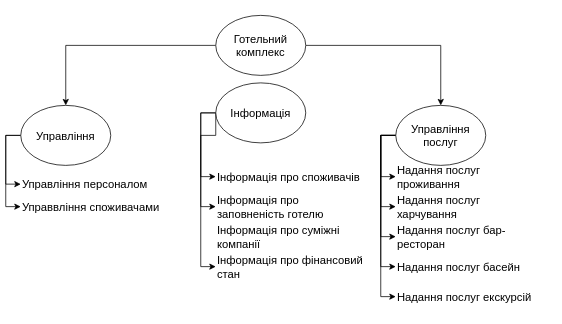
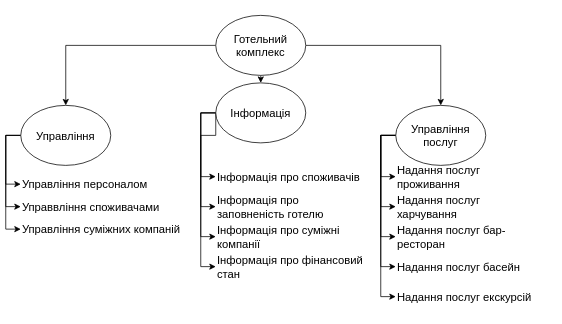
+ <mxCell id="3" style="edgeStyle=orthogonalEdgeStyle;rounded=0;orthogonalLoop=1;jettySize=auto;html=1;exitX=0.5;exitY=1;exitDx=0;exitDy=0;entryX=0.5;entryY=0;entryDx=0;entryDy=0;fontSize=15;" edge="1" parent="1" source="5" target="14"><mxGeometry relative="1" as="geometry" /></mxCell>
+ <mxCell id="8" style="edgeStyle=orthogonalEdgeStyle;rounded=0;orthogonalLoop=1;jettySize=auto;html=1;exitX=0;exitY=0.5;exitDx=0;exitDy=0;entryX=0;entryY=0.5;entryDx=0;entryDy=0;fontSize=15;" edge="1" parent="1" source="9" target="23"><mxGeometry relative="1" as="geometry" /></mxCell>
+ <mxCell id="23" value="Управління суміжних компаній" style="text;html=1;strokeColor=none;fillColor=none;align=left;verticalAlign=middle;whiteSpace=wrap;rounded=0;fontSize=15;" vertex="1" parent="1"><mxGeometry x="20" y="290" width="220" height="30" as="geometry" /></mxCell>
+ <mxCell id="12" style="edgeStyle=orthogonalEdgeStyle;rounded=0;orthogonalLoop=1;jettySize=auto;html=1;exitX=0;exitY=0.5;exitDx=0;exitDy=0;entryX=0;entryY=0.5;entryDx=0;entryDy=0;fontSize=15;" edge="1" parent="1" source="14" target="26"><mxGeometry relative="1" as="geometry" /></mxCell>
